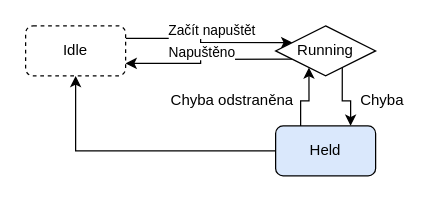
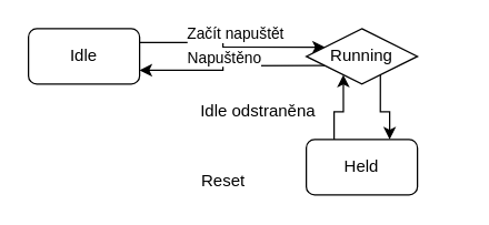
- <mxCell id="4" value="Idle" style="rounded=1;whiteSpace=wrap;html=1;dashed=1;" vertex="1" parent="1"><mxGeometry x="20" y="20" width="80" height="40" as="geometry" /></mxCell>
+ <mxCell id="4" value="Idle" style="rounded=1;whiteSpace=wrap;html=1;" vertex="1" parent="1"><mxGeometry x="20" y="20" width="80" height="40" as="geometry" /></mxCell>
- <mxCell id="12" value="Chyba odstraněna" style="text;html=1;align=center;verticalAlign=middle;resizable=0;points=[];autosize=1;" vertex="1" parent="1"><mxGeometry x="130" y="70" width="110" height="20" as="geometry" /></mxCell>
+ <mxCell id="12" value="Idle odstraněna" style="text;html=1;align=center;verticalAlign=middle;resizable=0;points=[];autosize=1;" vertex="1" parent="1"><mxGeometry x="130" y="70" width="110" height="20" as="geometry" /></mxCell>
- <mxCell id="11" value="Chyba" style="text;html=1;align=center;verticalAlign=middle;resizable=0;points=[];autosize=1;" vertex="1" parent="1"><mxGeometry x="280" y="70" width="50" height="20" as="geometry" /></mxCell>
- <mxCell id="9" style="edgeStyle=orthogonalEdgeStyle;rounded=0;orthogonalLoop=1;jettySize=auto;html=1;exitX=0;exitY=0.5;exitDx=0;exitDy=0;entryX=0.5;entryY=1;entryDx=0;entryDy=0;" edge="1" parent="1" source="10" target="4"><mxGeometry relative="1" as="geometry" /></mxCell>
- <mxCell id="10" value="Held" style="rounded=1;whiteSpace=wrap;html=1;fillColor=#dae8fc;" vertex="1" parent="1"><mxGeometry x="220" y="100" width="80" height="40" as="geometry" /></mxCell>
+ <mxCell id="10" value="Held" style="rounded=1;whiteSpace=wrap;html=1;" vertex="1" parent="1"><mxGeometry x="220" y="100" width="80" height="40" as="geometry" /></mxCell>
+ <mxCell id="14" value="Reset" style="text;html=1;align=center;verticalAlign=middle;resizable=0;points=[];autosize=1;" vertex="1" parent="1"><mxGeometry x="135" y="120" width="50" height="20" as="geometry" /></mxCell>
